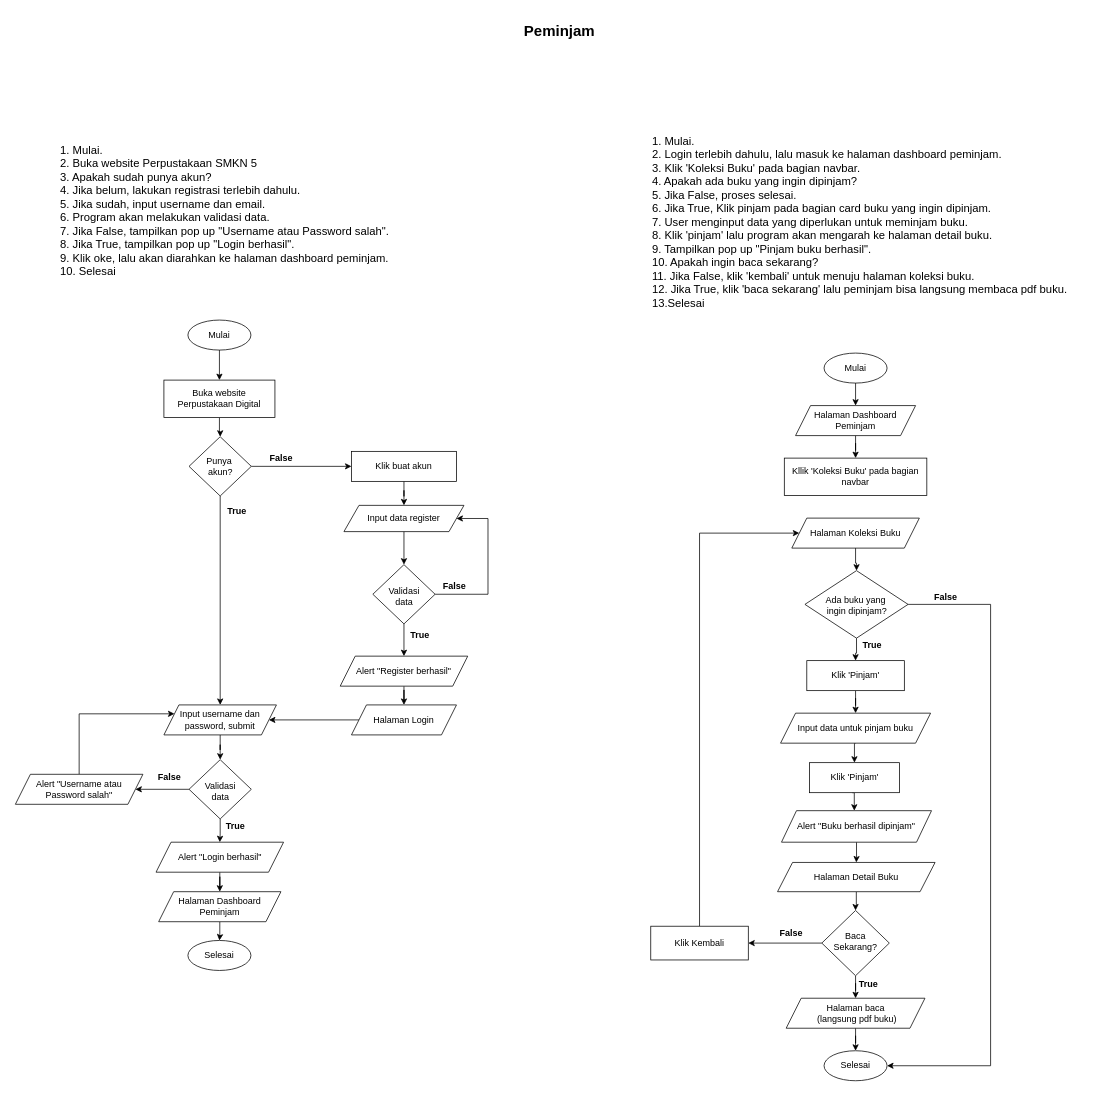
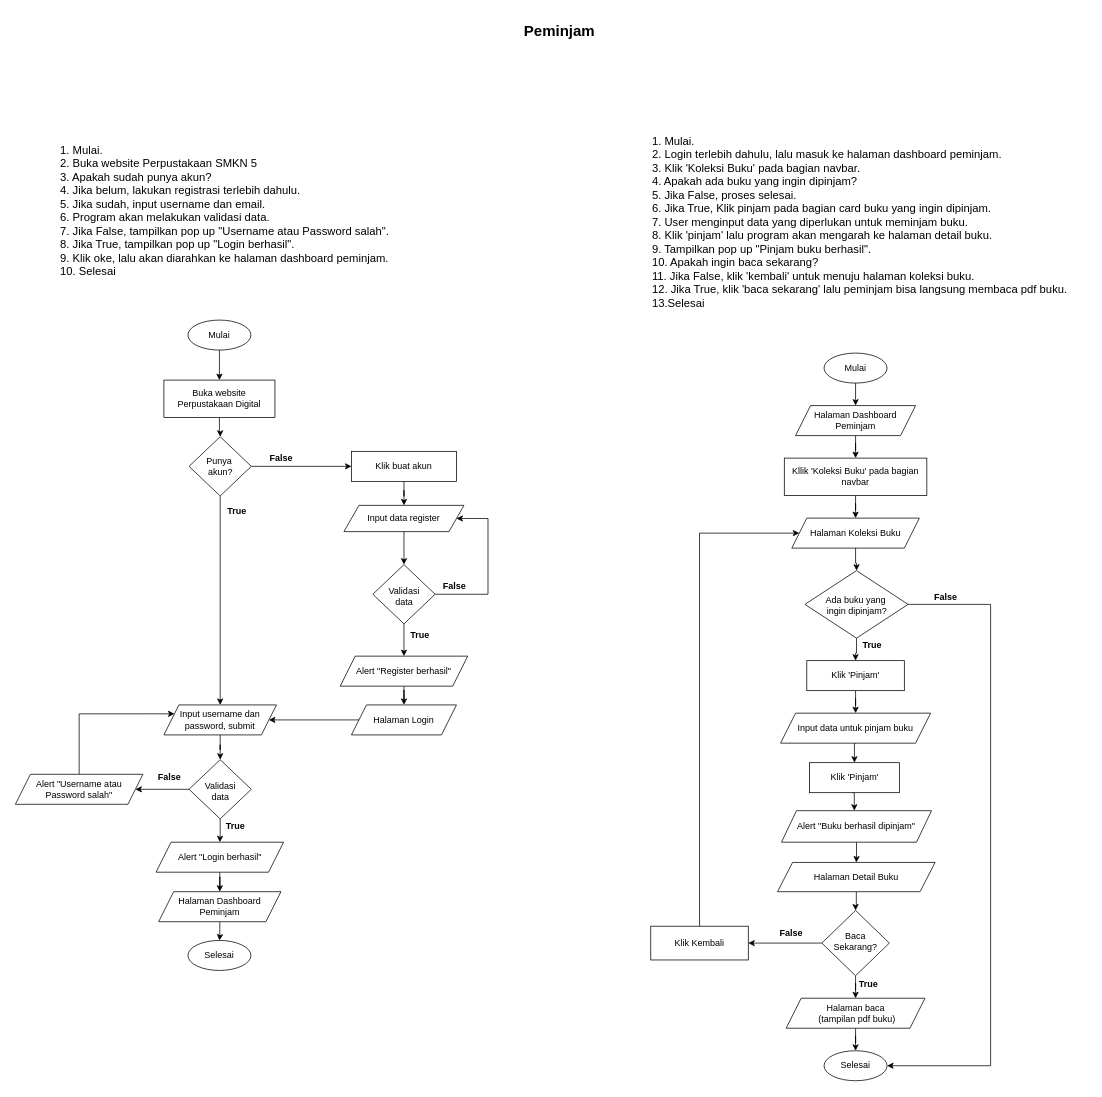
+ <mxCell id="27" style="edgeStyle=orthogonalEdgeStyle;rounded=0;orthogonalLoop=1;jettySize=auto;html=1;exitX=0.5;exitY=1;exitDx=0;exitDy=0;" parent="1" source="28" target="30" edge="1"><mxGeometry relative="1" as="geometry" /></mxCell>
- <mxCell id="71" value="Halaman baca&lt;div&gt;&amp;nbsp;(langsung pdf buku)&lt;/div&gt;" style="shape=parallelogram;perimeter=parallelogramPerimeter;whiteSpace=wrap;html=1;fixedSize=1;" parent="1" vertex="1"><mxGeometry x="1047.5" y="1330" width="185" height="40" as="geometry" /></mxCell>
+ <mxCell id="71" value="Halaman baca&lt;div&gt;&amp;nbsp;(tampilan pdf buku)&lt;/div&gt;" style="shape=parallelogram;perimeter=parallelogramPerimeter;whiteSpace=wrap;html=1;fixedSize=1;" parent="1" vertex="1"><mxGeometry x="1047.5" y="1330" width="185" height="40" as="geometry" /></mxCell>
